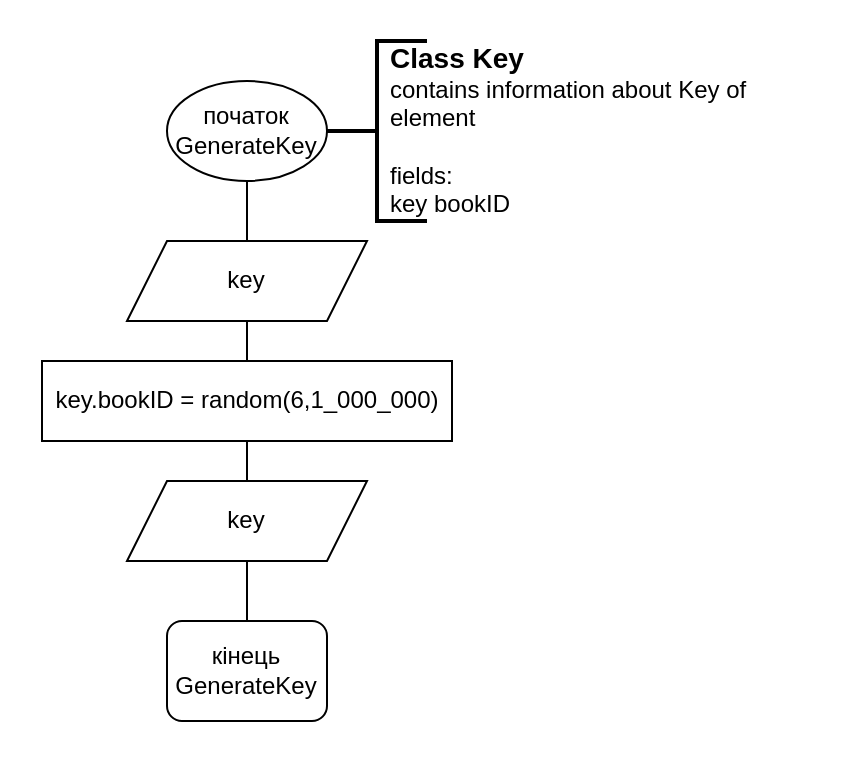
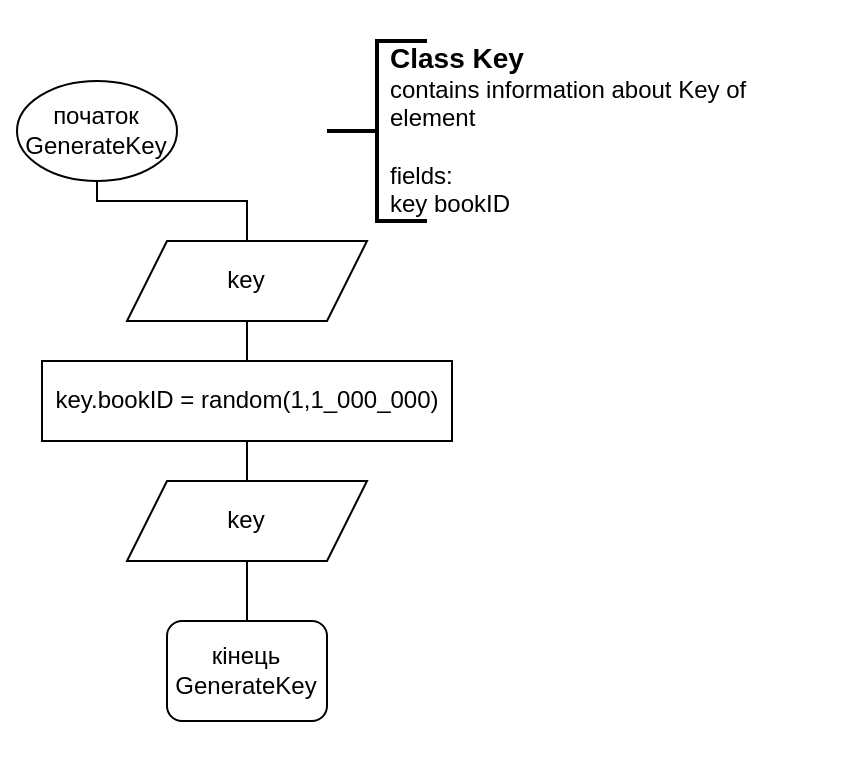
- <mxCell id="4" value="початок&lt;br&gt;GenerateKey" style="ellipse;whiteSpace=wrap;html=1;" parent="1" vertex="1"><mxGeometry x="83" y="40" width="80" height="50" as="geometry" /></mxCell>
+ <mxCell id="4" value="початок&lt;br&gt;GenerateKey" style="ellipse;whiteSpace=wrap;html=1;" parent="1" vertex="1"><mxGeometry x="8" y="40" width="80" height="50" as="geometry" /></mxCell>
- <mxCell id="8" value="key.bookID = random(6,1_000_000)" style="rounded=0;whiteSpace=wrap;html=1;" parent="1" vertex="1"><mxGeometry x="20.5" y="180" width="205" height="40" as="geometry" /></mxCell>
+ <mxCell id="8" value="key.bookID = random(1,1_000_000)" style="rounded=0;whiteSpace=wrap;html=1;" parent="1" vertex="1"><mxGeometry x="20.5" y="180" width="205" height="40" as="geometry" /></mxCell>
